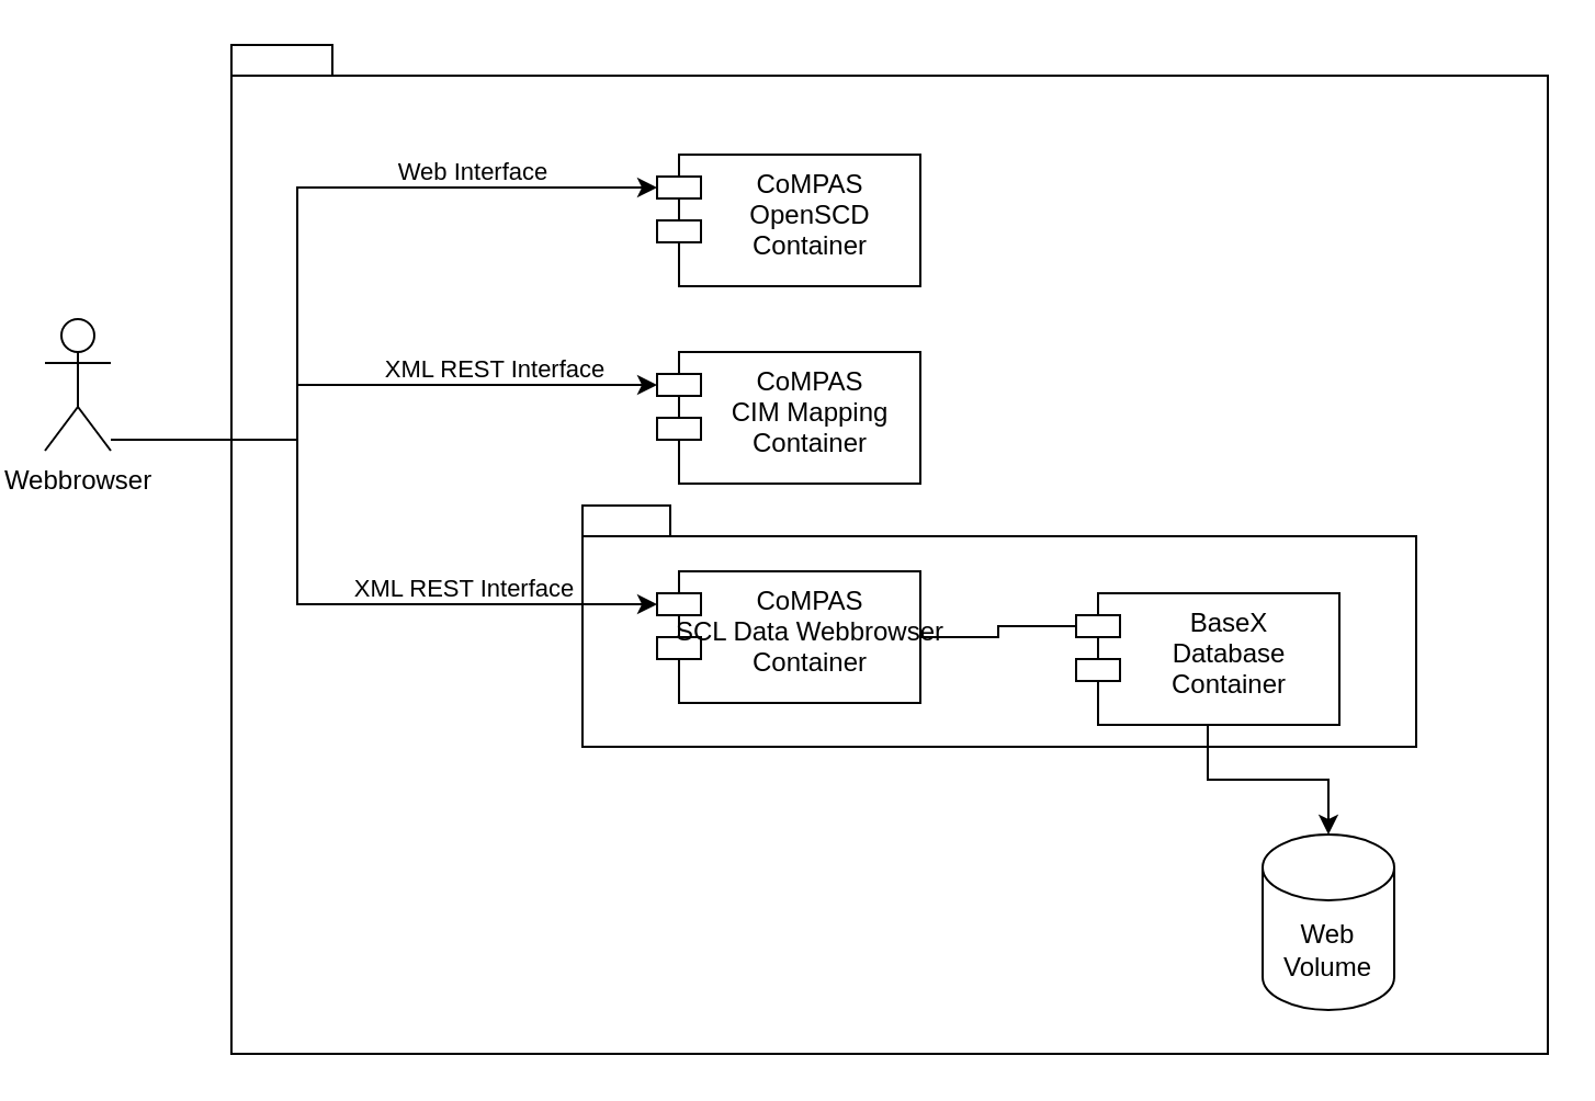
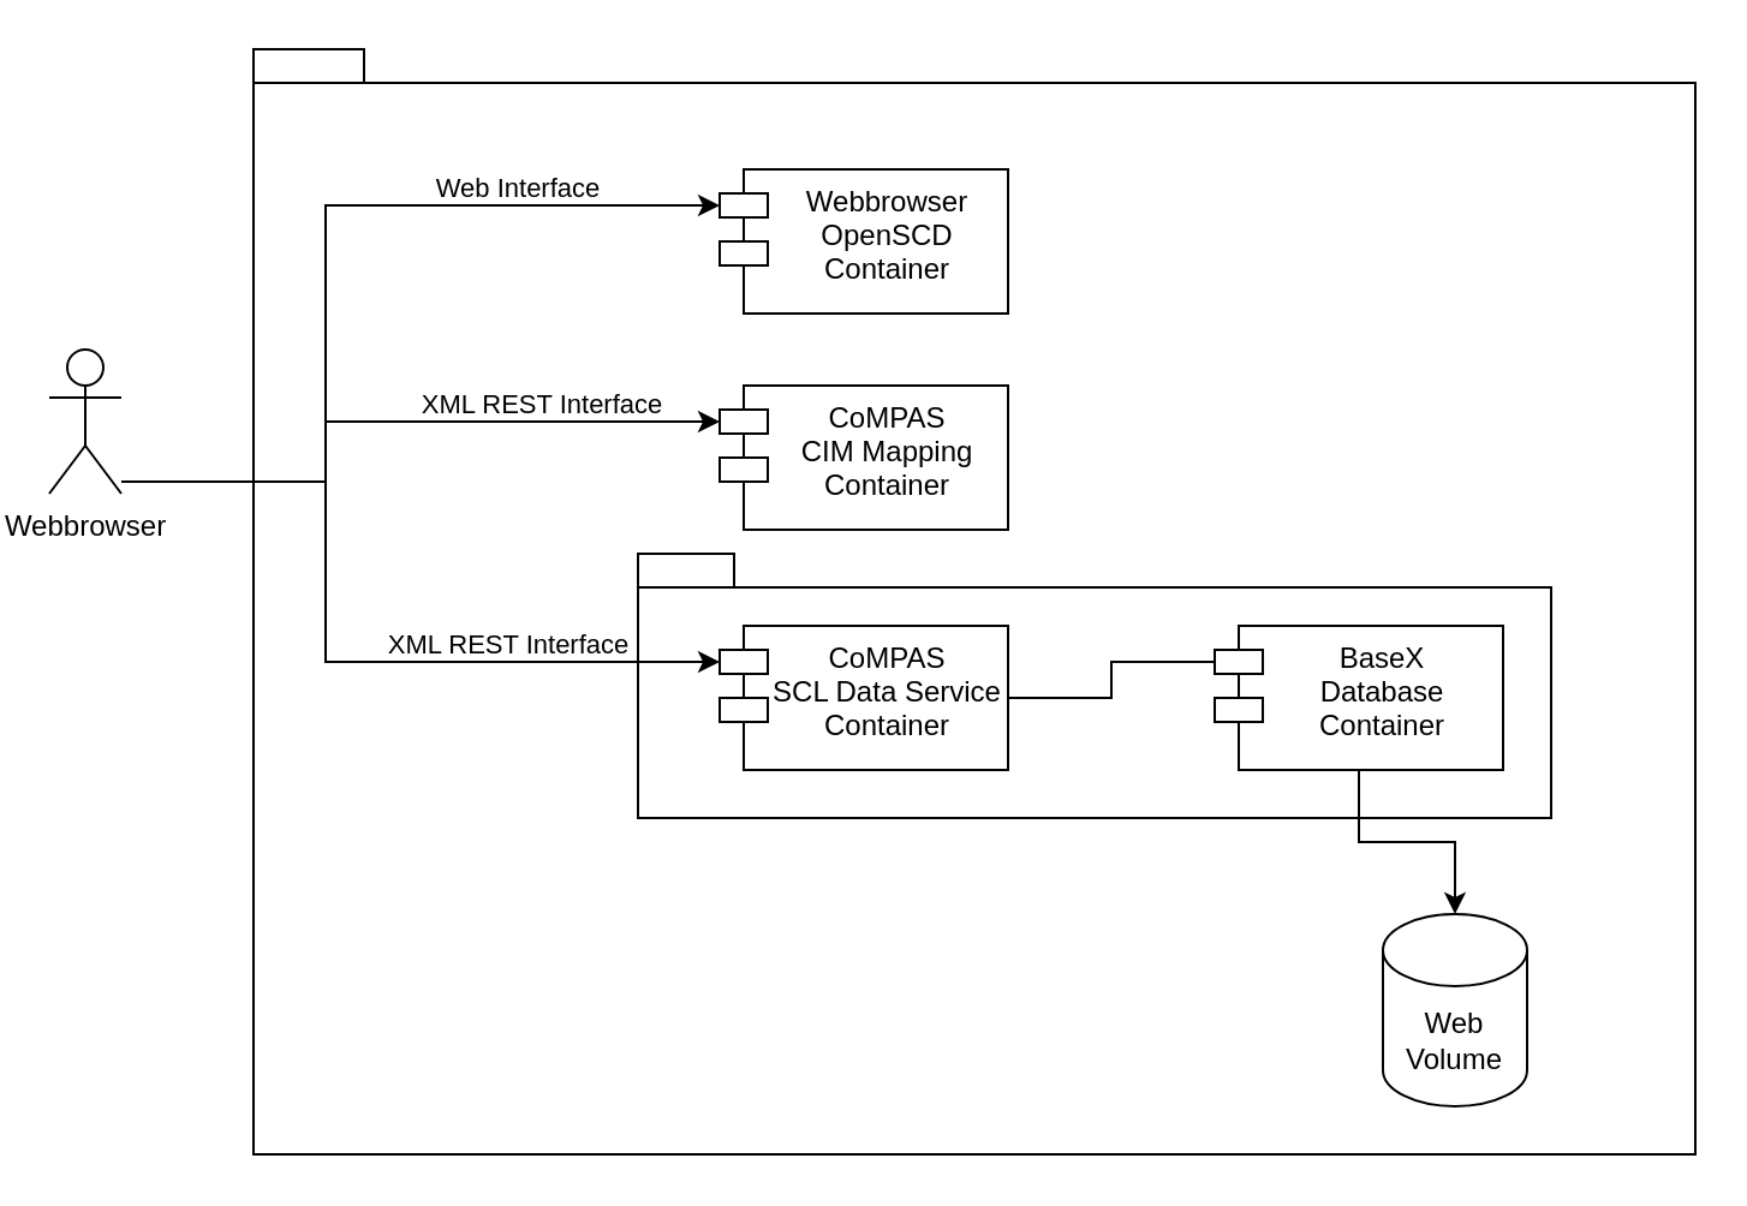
- <mxCell id="11" value="CoMPAS &#10;OpenSCD&#10;Container" style="shape=module;align=left;spacingLeft=20;align=center;verticalAlign=top;" vertex="1" parent="1"><mxGeometry x="299" y="70" width="120" height="60" as="geometry" /></mxCell>
+ <mxCell id="11" value="Webbrowser &#10;OpenSCD&#10;Container" style="shape=module;align=left;spacingLeft=20;align=center;verticalAlign=top;" vertex="1" parent="1"><mxGeometry x="299" y="70" width="120" height="60" as="geometry" /></mxCell>
- <mxCell id="14" value="CoMPAS &#10;SCL Data Webbrowser&#10;Container" style="shape=module;align=left;spacingLeft=20;align=center;verticalAlign=top;" vertex="1" parent="1"><mxGeometry x="299" y="260" width="120" height="60" as="geometry" /></mxCell>
+ <mxCell id="14" value="CoMPAS &#10;SCL Data Service&#10;Container" style="shape=module;align=left;spacingLeft=20;align=center;verticalAlign=top;" vertex="1" parent="1"><mxGeometry x="299" y="260" width="120" height="60" as="geometry" /></mxCell>
- <mxCell id="16" value="BaseX&#10;Database&#10;Container" style="shape=module;align=left;spacingLeft=20;align=center;verticalAlign=top;" vertex="1" parent="1"><mxGeometry x="490" y="270" width="120" height="60" as="geometry" /></mxCell>
+ <mxCell id="16" value="BaseX&#10;Database&#10;Container" style="shape=module;align=left;spacingLeft=20;align=center;verticalAlign=top;" vertex="1" parent="1"><mxGeometry x="505" y="260" width="120" height="60" as="geometry" /></mxCell>
